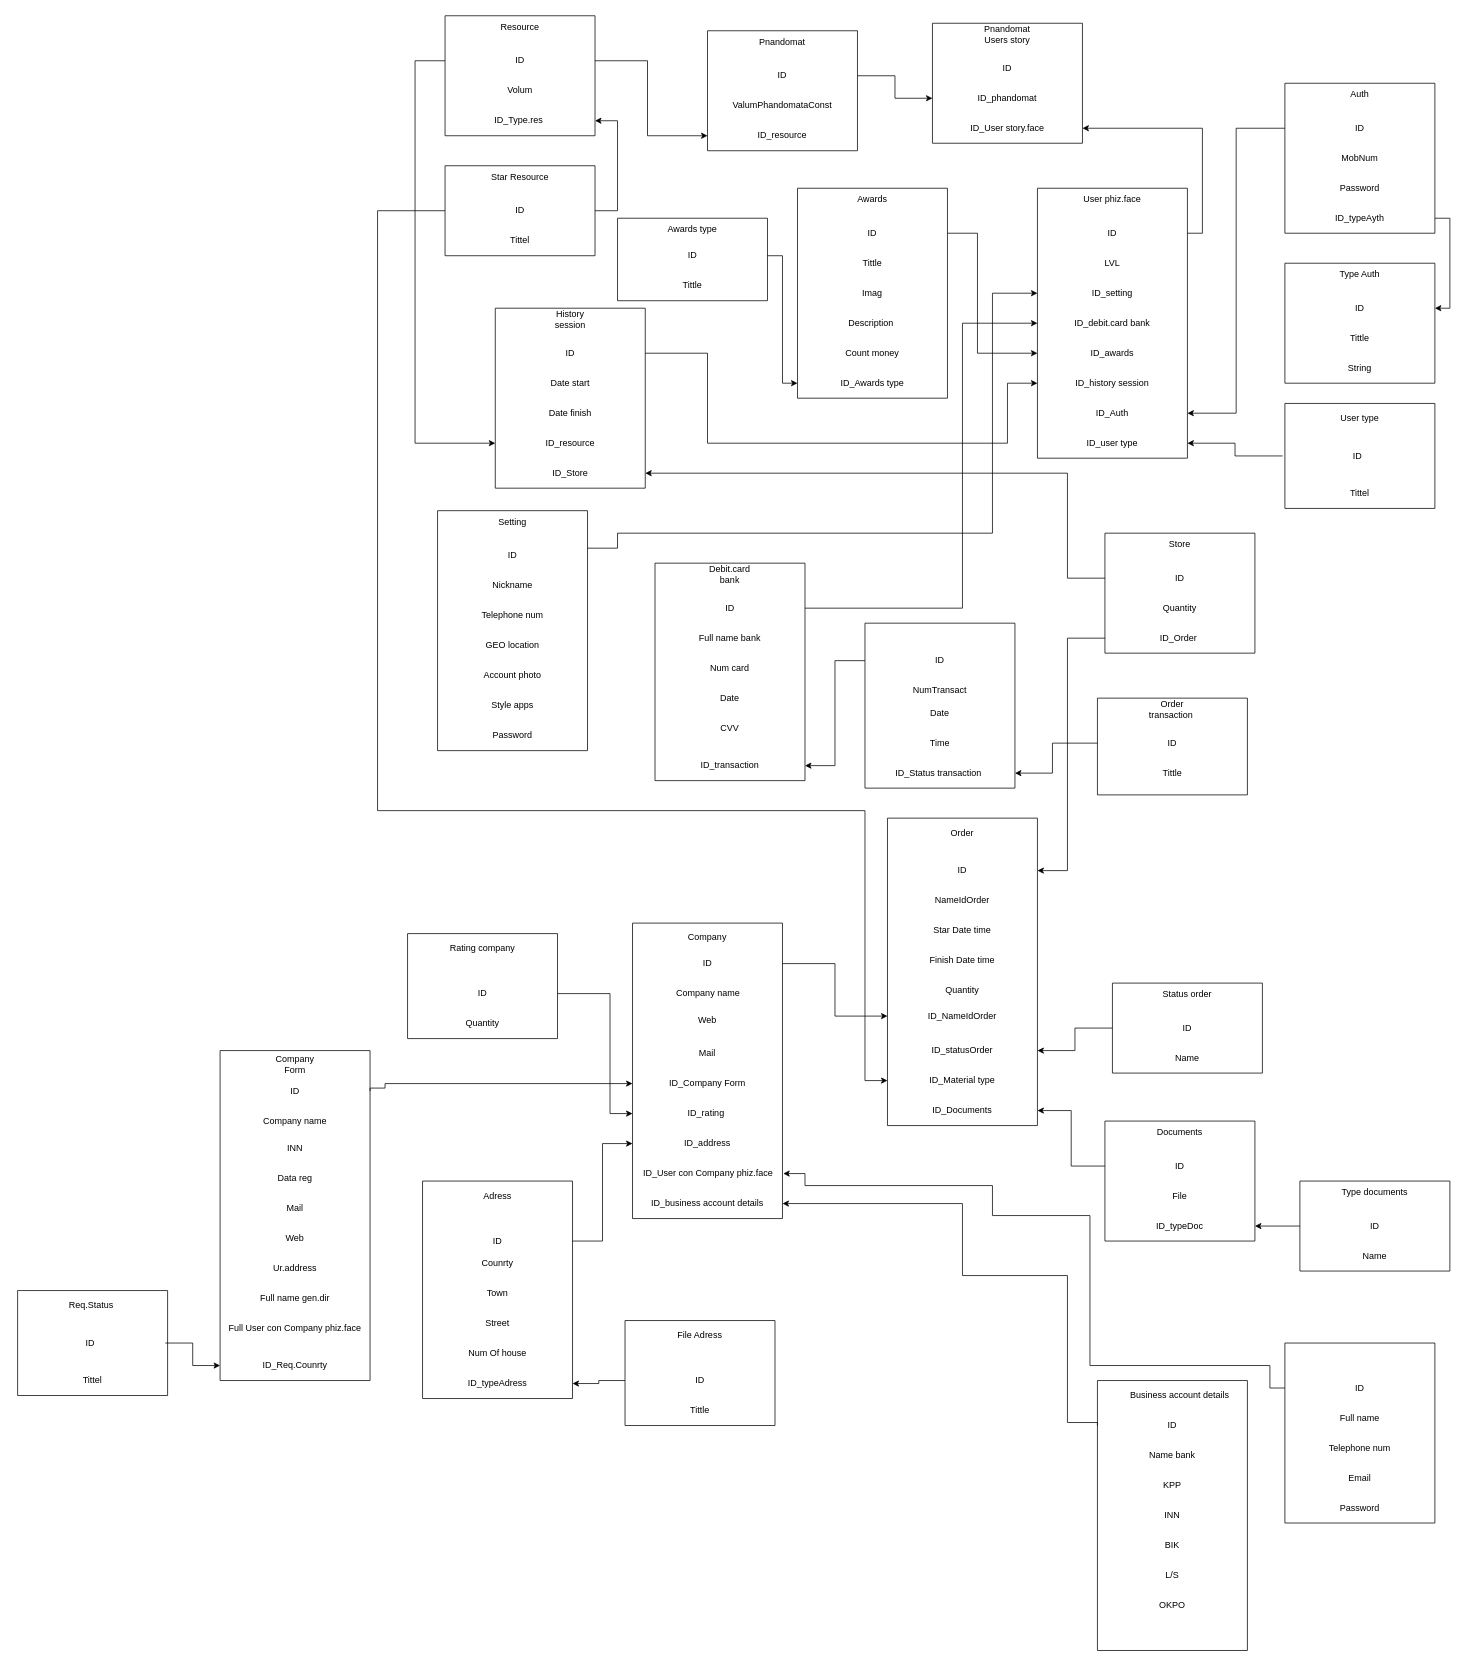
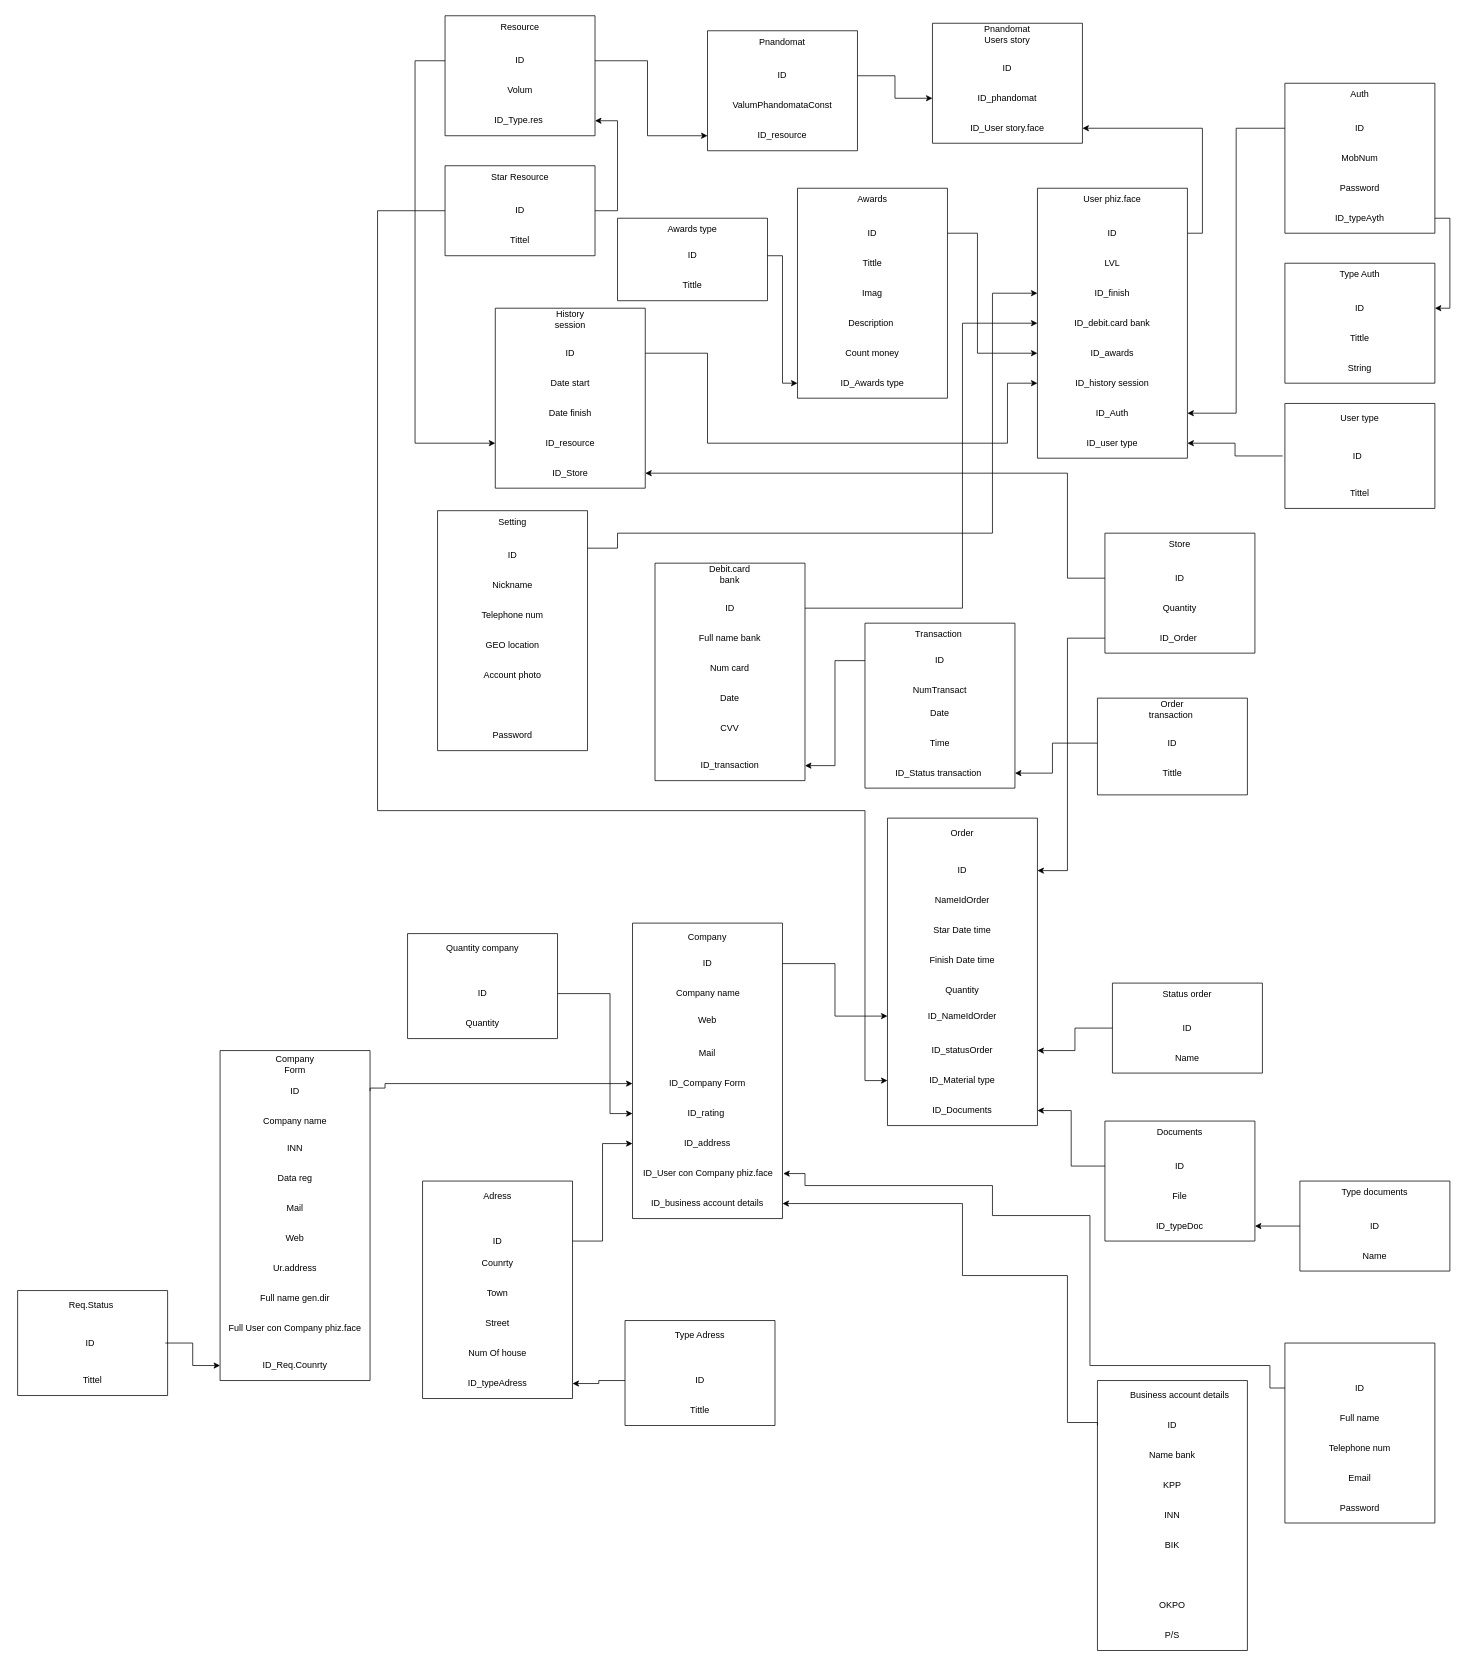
- <mxCell id="8" value="ID_setting" style="text;html=1;align=center;verticalAlign=middle;whiteSpace=wrap;rounded=0;" parent="2" vertex="1"><mxGeometry y="120" width="200" height="40" as="geometry" /></mxCell>
+ <mxCell id="8" value="ID_finish" style="text;html=1;align=center;verticalAlign=middle;whiteSpace=wrap;rounded=0;" parent="2" vertex="1"><mxGeometry y="120" width="200" height="40" as="geometry" /></mxCell>
+ <mxCell id="188" value="&lt;span style=&quot;text-align: start;&quot;&gt;Transaction&amp;nbsp;&lt;/span&gt;" style="text;html=1;align=center;verticalAlign=middle;whiteSpace=wrap;rounded=0;" parent="187" vertex="1"><mxGeometry x="60" width="80" height="30" as="geometry" /></mxCell>
- <mxCell id="94" value="Style apps" style="text;html=1;align=center;verticalAlign=middle;whiteSpace=wrap;rounded=0;" parent="87" vertex="1"><mxGeometry y="240" width="200" height="40" as="geometry" /></mxCell>
- <mxCell id="100" value="Rating company" style="text;html=1;align=center;verticalAlign=middle;whiteSpace=wrap;rounded=0;" parent="98" vertex="1"><mxGeometry width="200" height="40" as="geometry" /></mxCell>
+ <mxCell id="100" value="Quantity company" style="text;html=1;align=center;verticalAlign=middle;whiteSpace=wrap;rounded=0;" parent="98" vertex="1"><mxGeometry width="200" height="40" as="geometry" /></mxCell>
- <mxCell id="166" value="File Adress" style="text;html=1;align=center;verticalAlign=middle;whiteSpace=wrap;rounded=0;" parent="164" vertex="1"><mxGeometry width="200" height="40" as="geometry" /></mxCell>
+ <mxCell id="166" value="Type Adress" style="text;html=1;align=center;verticalAlign=middle;whiteSpace=wrap;rounded=0;" parent="164" vertex="1"><mxGeometry width="200" height="40" as="geometry" /></mxCell>
- <mxCell id="114" value="L/S" style="text;html=1;align=center;verticalAlign=middle;whiteSpace=wrap;rounded=0;" parent="107" vertex="1"><mxGeometry y="240" width="200" height="40" as="geometry" /></mxCell>
+ <mxCell id="111" value="P/S" style="text;html=1;align=center;verticalAlign=middle;whiteSpace=wrap;rounded=0;" parent="107" vertex="1"><mxGeometry y="320" width="200" height="40" as="geometry" /></mxCell>
